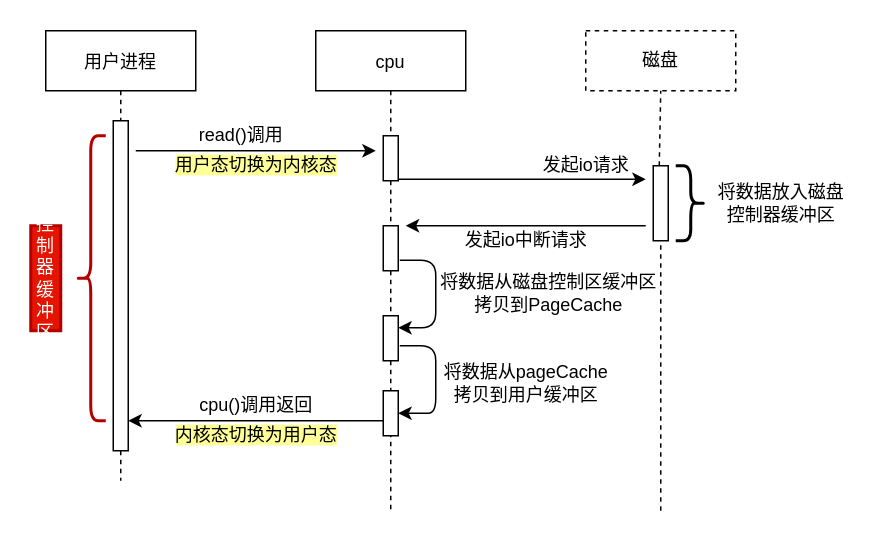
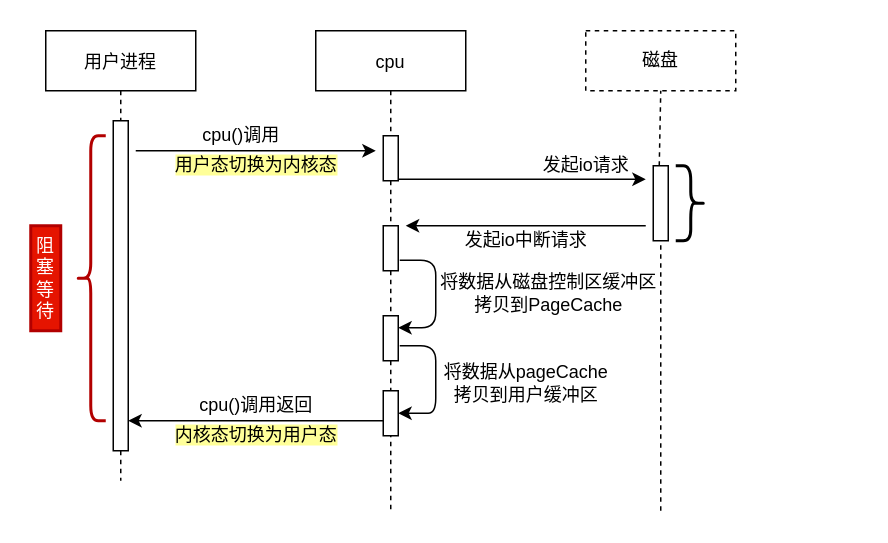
- <mxCell id="11" value="read()调用" style="text;html=1;align=center;verticalAlign=middle;resizable=0;points=[];autosize=1;strokeColor=none;" vertex="1" parent="1"><mxGeometry x="125" y="80" width="70" height="20" as="geometry" /></mxCell>
+ <mxCell id="11" value="cpu()调用" style="text;html=1;align=center;verticalAlign=middle;resizable=0;points=[];autosize=1;strokeColor=none;" vertex="1" parent="1"><mxGeometry x="125" y="80" width="70" height="20" as="geometry" /></mxCell>
- <mxCell id="20" value="将数据放入磁盘&lt;br&gt;控制器缓冲区" style="text;html=1;align=center;verticalAlign=middle;resizable=0;points=[];autosize=1;strokeColor=none;" vertex="1" parent="1"><mxGeometry x="470" y="120" width="100" height="30" as="geometry" /></mxCell>
- <mxCell id="8" value="控制器缓冲区" style="rounded=0;whiteSpace=wrap;html=1;strokeWidth=2;fillColor=#e51400;strokeColor=#B20000;fontColor=#ffffff;" vertex="1" parent="1"><mxGeometry x="20" y="150" width="20" height="70" as="geometry" /></mxCell>
+ <mxCell id="8" value="阻塞等待" style="rounded=0;whiteSpace=wrap;html=1;strokeWidth=2;fillColor=#e51400;strokeColor=#B20000;fontColor=#ffffff;" vertex="1" parent="1"><mxGeometry x="20" y="150" width="20" height="70" as="geometry" /></mxCell>
